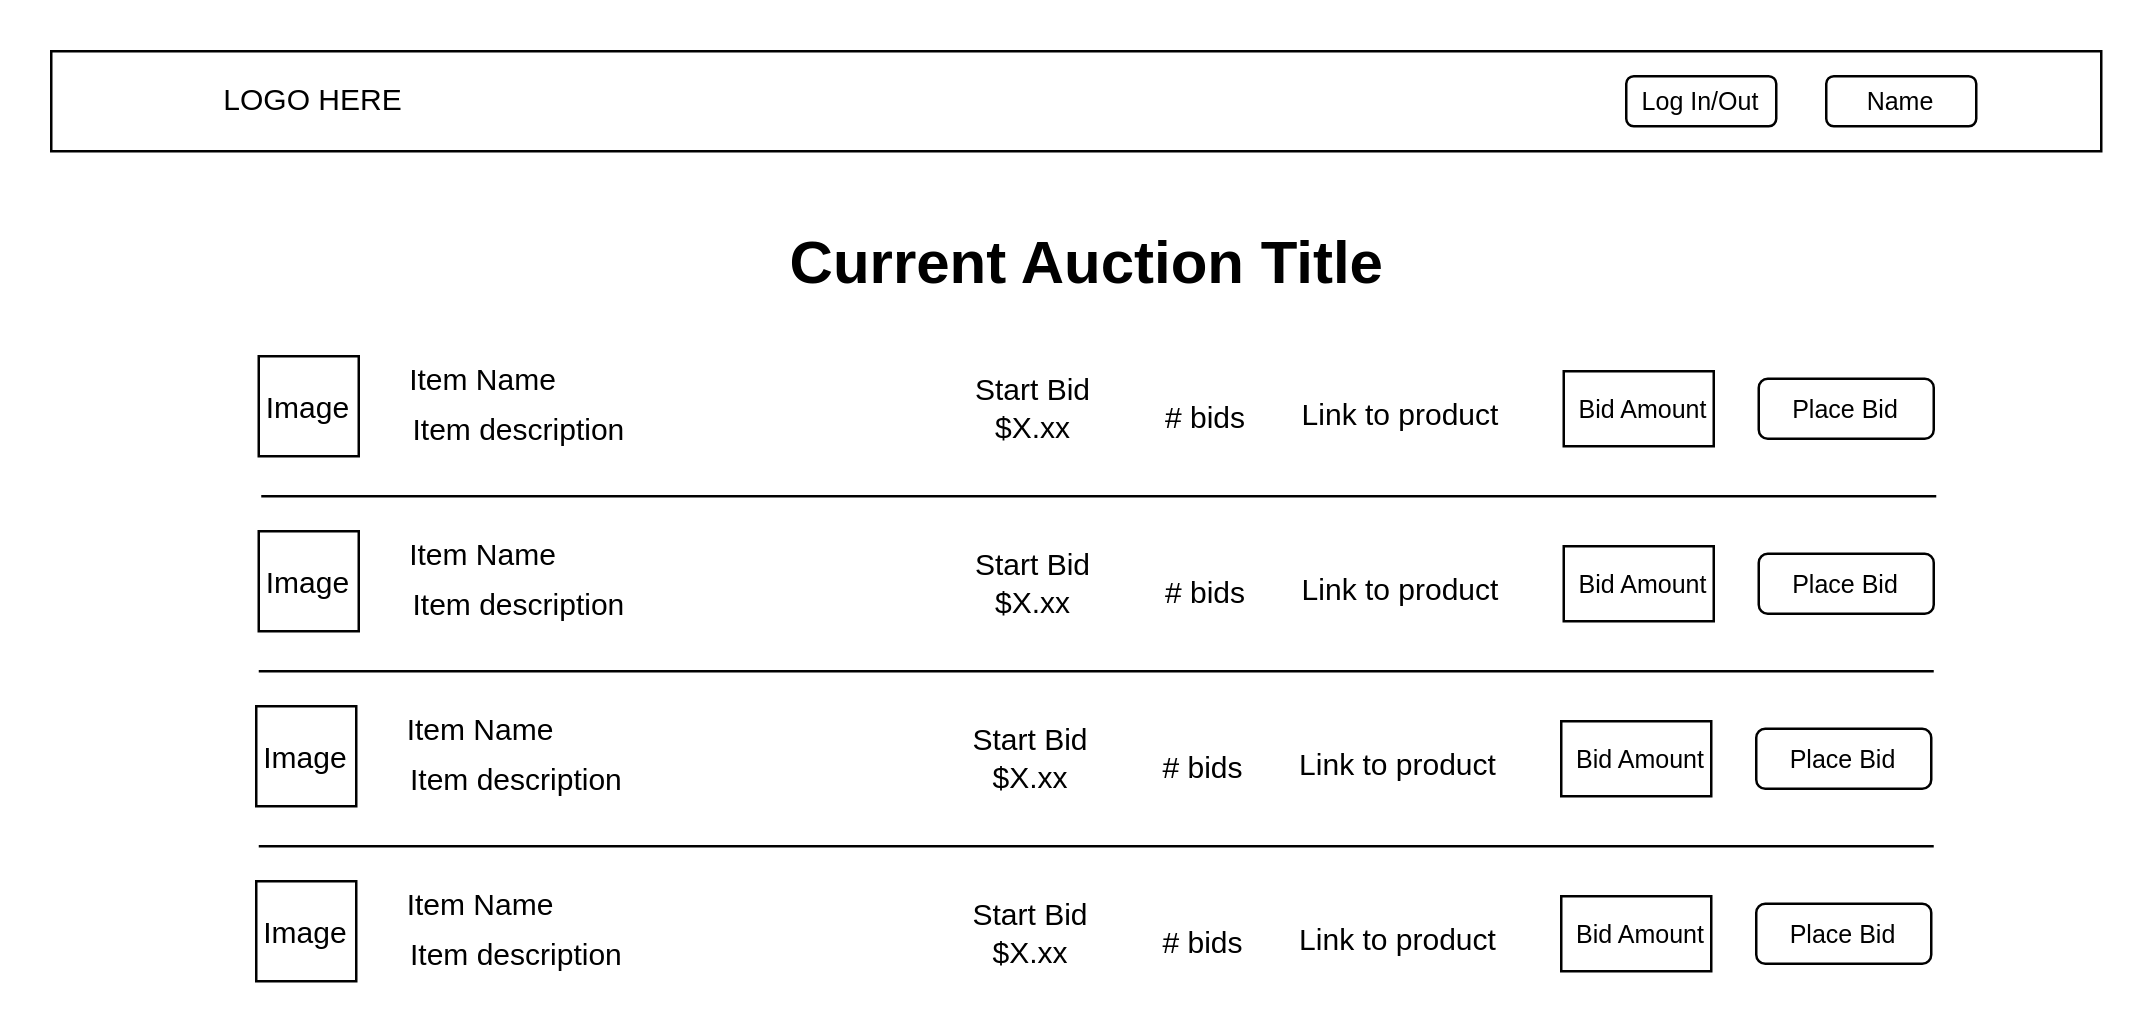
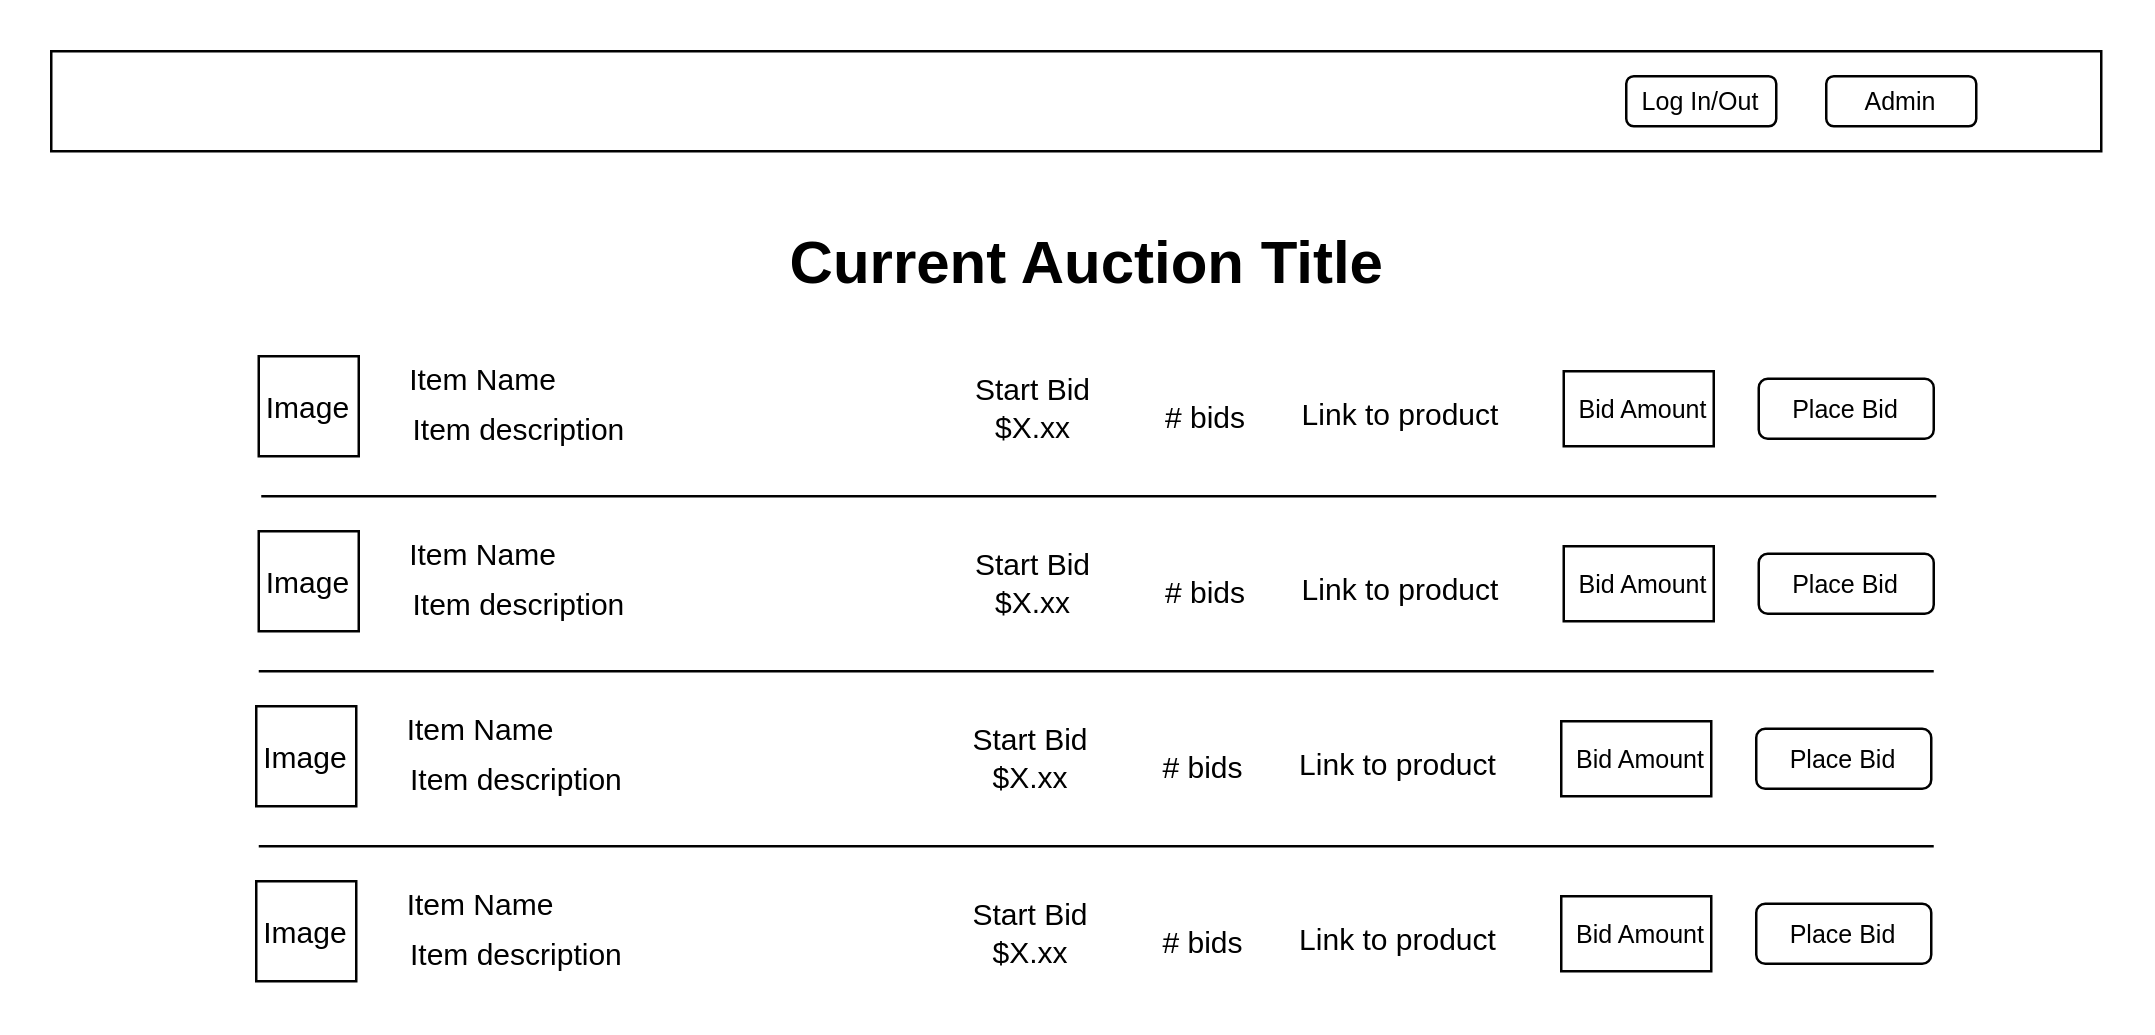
- <mxCell id="5" value="LOGO HERE" style="text;html=1;strokeColor=none;fillColor=none;align=center;verticalAlign=middle;whiteSpace=wrap;rounded=0;" parent="1" vertex="1"><mxGeometry x="80" y="25" width="90" height="30" as="geometry" /></mxCell>
- <mxCell id="54" value="Name" style="text;html=1;strokeColor=none;fillColor=none;align=center;verticalAlign=middle;whiteSpace=wrap;rounded=0;fontSize=10;" parent="1" vertex="1"><mxGeometry x="730" y="25" width="60" height="30" as="geometry" /></mxCell>
+ <mxCell id="54" value="Admin" style="text;html=1;strokeColor=none;fillColor=none;align=center;verticalAlign=middle;whiteSpace=wrap;rounded=0;fontSize=10;" parent="1" vertex="1"><mxGeometry x="730" y="25" width="60" height="30" as="geometry" /></mxCell>
